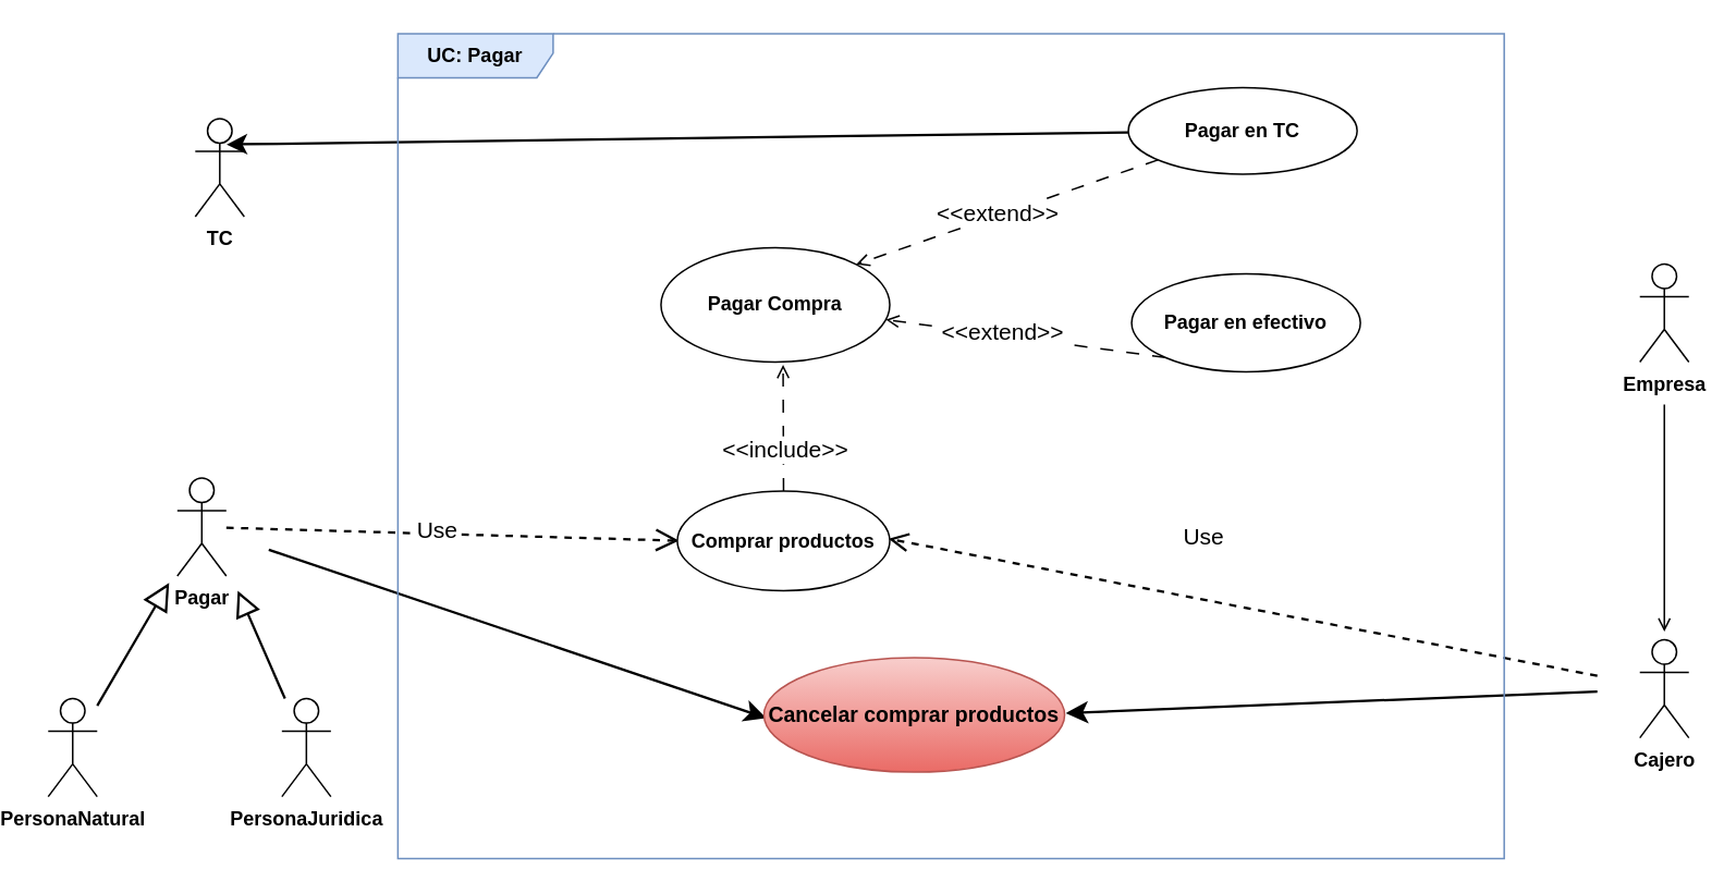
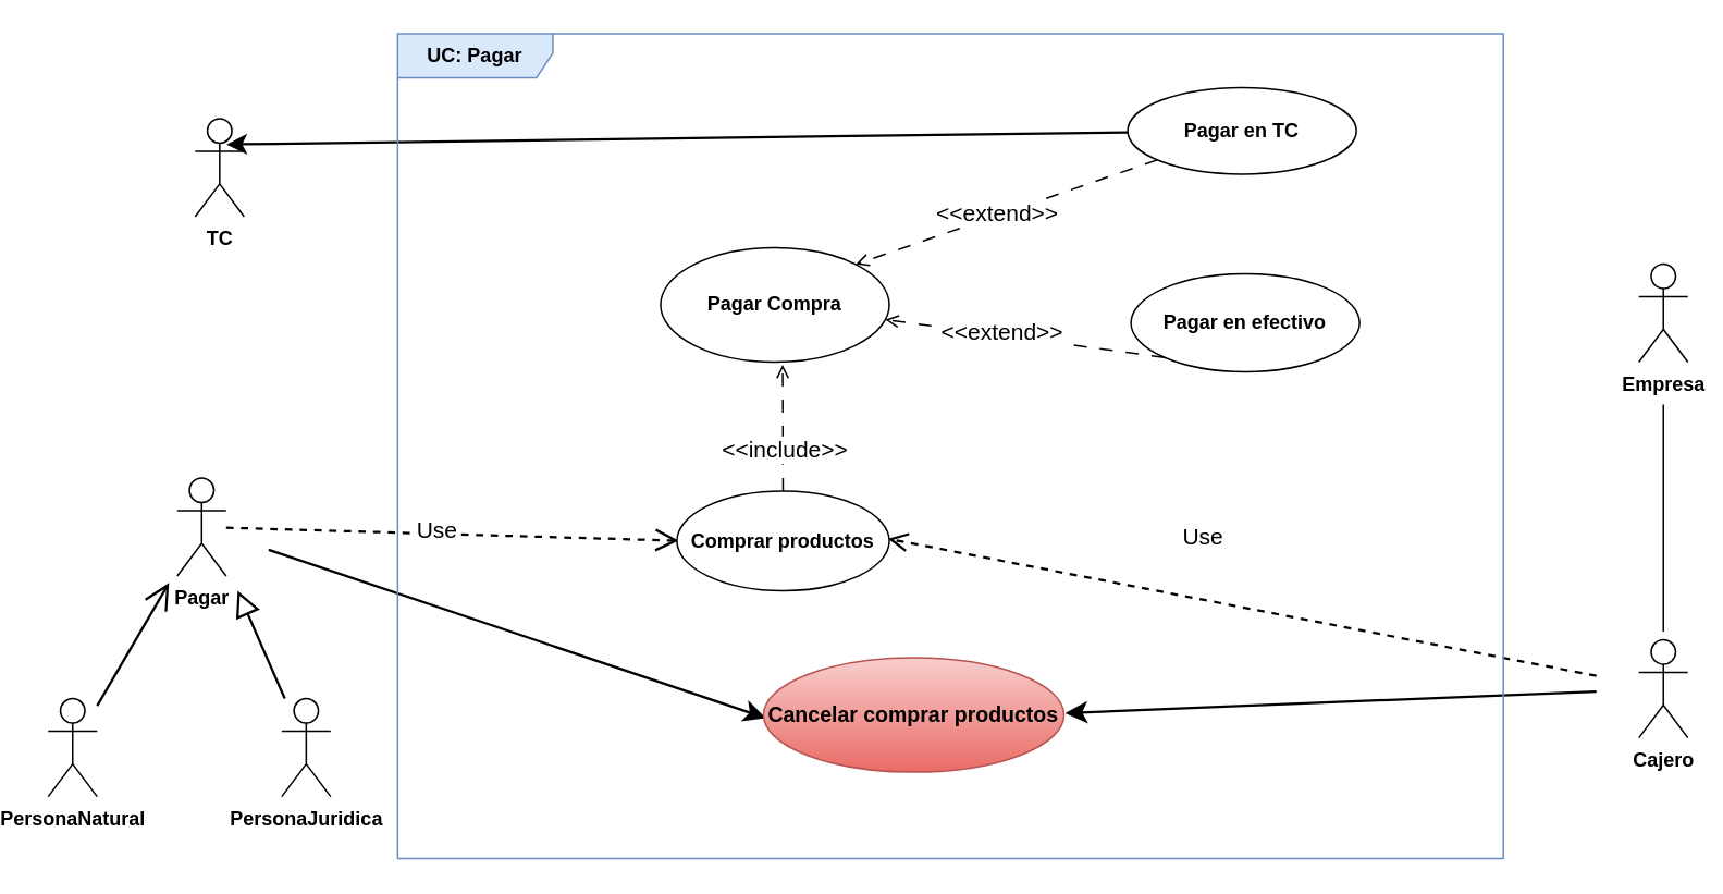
- <mxCell id="6" style="edgeStyle=none;html=1;endArrow=block;endFill=0;strokeWidth=1.5;endSize=13;targetPerimeterSpacing=5;strokeColor=#000000;fontStyle=1" parent="1" source="7" target="5" edge="1"><mxGeometry relative="1" as="geometry" /></mxCell>
+ <mxCell id="6" style="edgeStyle=none;html=1;endArrow=open;endFill=0;strokeWidth=1.5;endSize=13;targetPerimeterSpacing=5;strokeColor=#000000;fontStyle=1;" parent="1" source="7" target="5" edge="1"><mxGeometry relative="1" as="geometry" /></mxCell>
- <mxCell id="11" value="" style="edgeStyle=none;html=1;endArrow=open;endFill=0;targetPerimeterSpacing=5;sourcePerimeterSpacing=26;fontColor=#000000;strokeColor=#000000;fontStyle=1;" parent="1" source="12" target="15" edge="1"><mxGeometry relative="1" as="geometry" /></mxCell>
+ <mxCell id="11" value="" style="edgeStyle=none;html=1;endArrow=none;endFill=0;targetPerimeterSpacing=5;sourcePerimeterSpacing=26;fontColor=#000000;strokeColor=#000000;fontStyle=1" parent="1" source="12" target="15" edge="1"><mxGeometry relative="1" as="geometry" /></mxCell>
